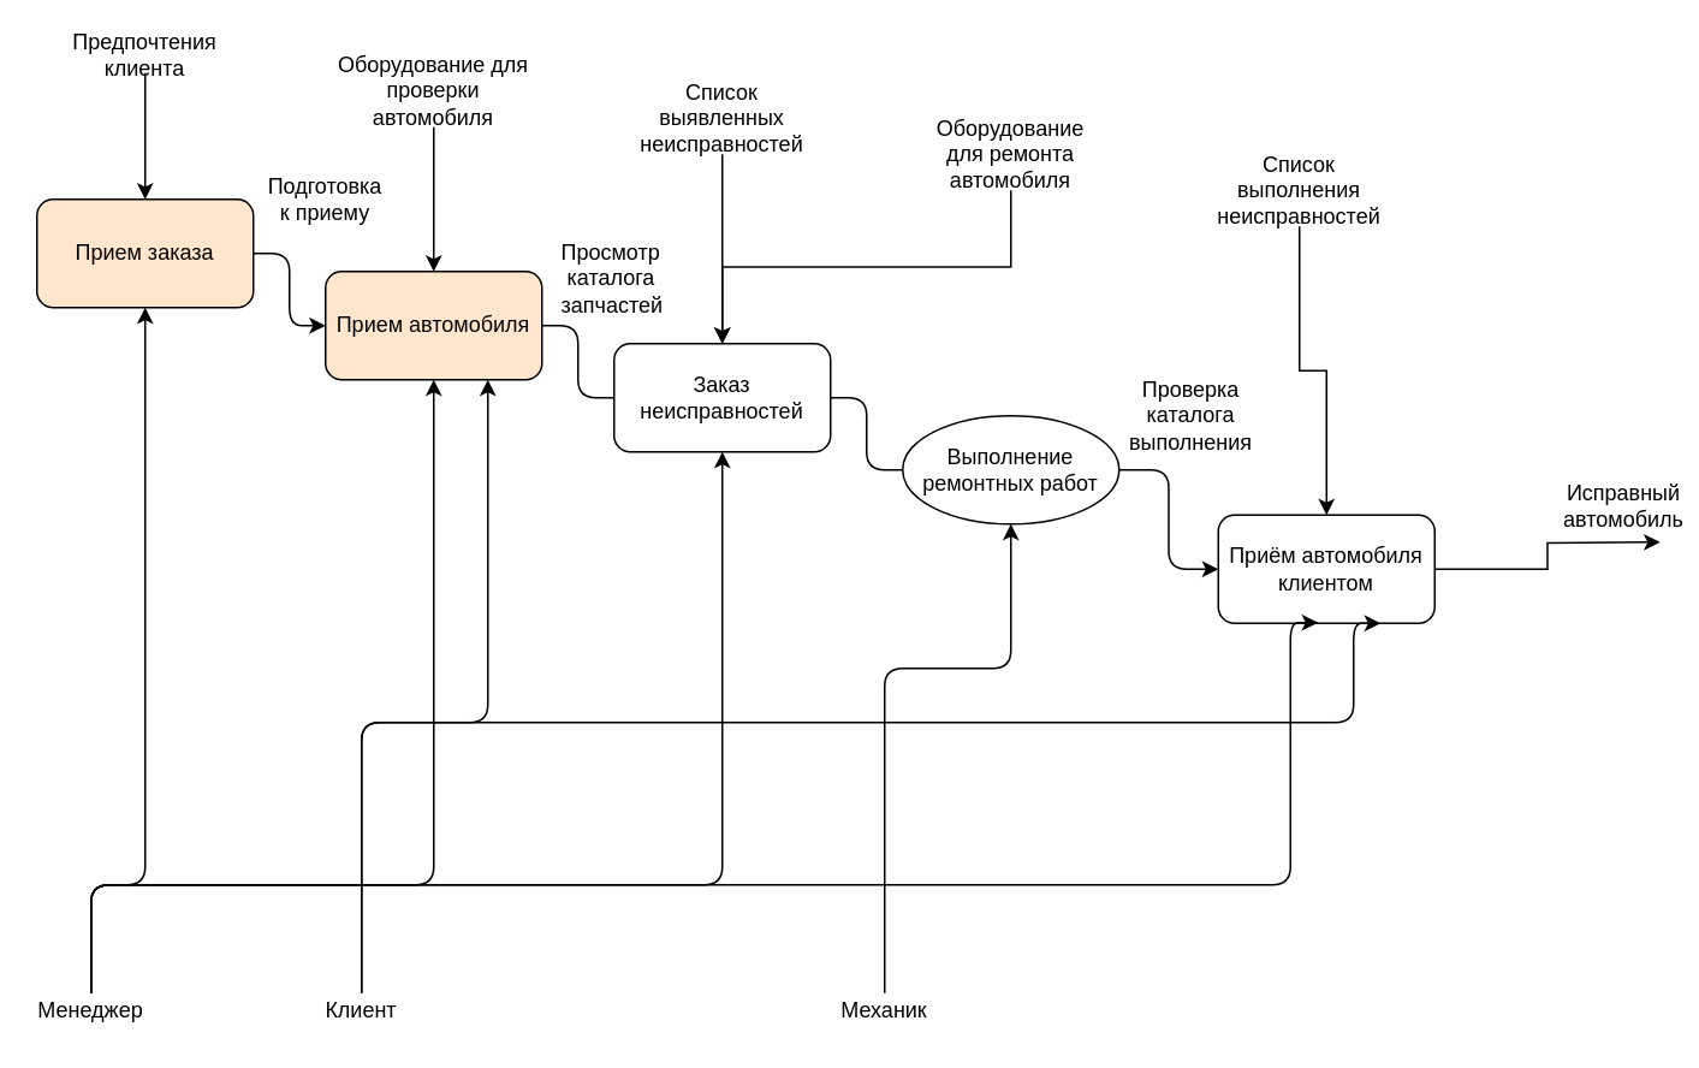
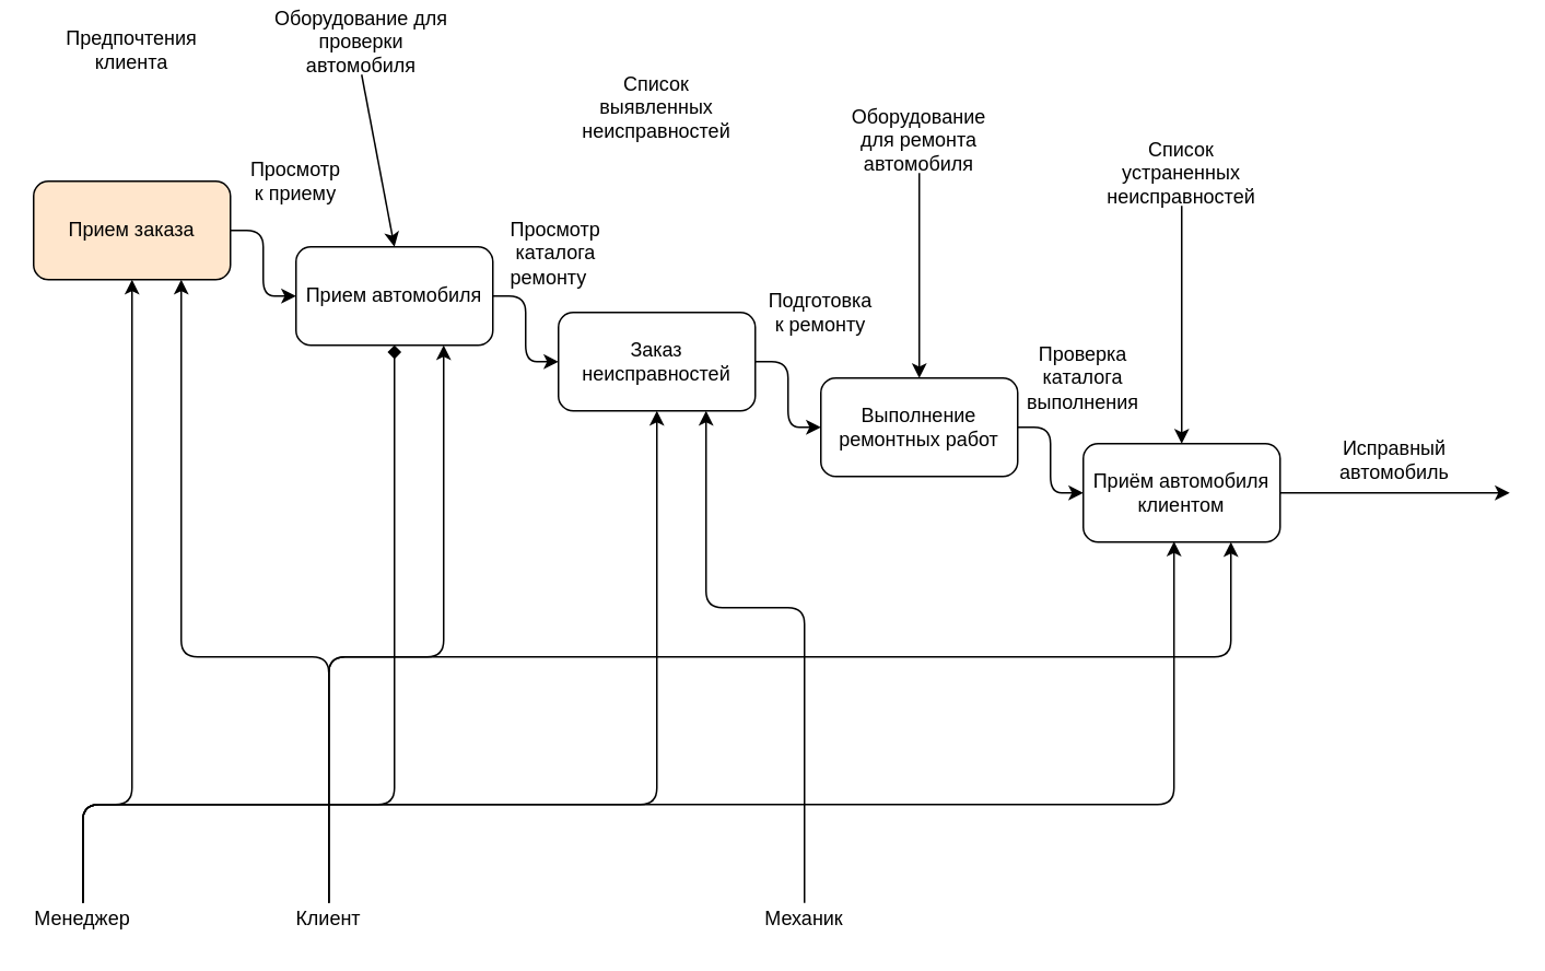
- <mxCell id="27" value="Оборудование для проверки автомобиля&lt;br&gt;" style="text;html=1;strokeColor=none;fillColor=none;align=center;verticalAlign=middle;whiteSpace=wrap;rounded=0;" parent="1" vertex="1"><mxGeometry x="185" y="30" width="110" height="40" as="geometry" /></mxCell>
+ <mxCell id="27" value="Оборудование для проверки автомобиля&lt;br&gt;" style="text;html=1;strokeColor=none;fillColor=none;align=center;verticalAlign=middle;whiteSpace=wrap;rounded=0;" parent="1" vertex="1"><mxGeometry x="165" y="5" width="110" height="40" as="geometry" /></mxCell>
- <mxCell id="13" style="edgeStyle=orthogonalEdgeStyle;rounded=0;orthogonalLoop=1;jettySize=auto;html=1;exitX=0.5;exitY=1;exitDx=0;exitDy=0;entryX=0.5;entryY=0;entryDx=0;entryDy=0;" parent="1" source="14" target="3" edge="1"><mxGeometry relative="1" as="geometry" /></mxCell>
- <mxCell id="34" value="Список выполнения неисправностей" style="text;html=1;strokeColor=none;fillColor=none;align=center;verticalAlign=middle;whiteSpace=wrap;rounded=0;" parent="1" vertex="1"><mxGeometry x="675" y="85" width="90" height="40" as="geometry" /></mxCell>
+ <mxCell id="34" value="Список устраненных неисправностей" style="text;html=1;strokeColor=none;fillColor=none;align=center;verticalAlign=middle;whiteSpace=wrap;rounded=0;" parent="1" vertex="1"><mxGeometry x="675" y="85" width="90" height="40" as="geometry" /></mxCell>
- <mxCell id="35" value="Подготовка к приему" style="text;html=1;strokeColor=none;fillColor=none;align=center;verticalAlign=middle;whiteSpace=wrap;rounded=0;" parent="1" vertex="1"><mxGeometry x="160" y="100" width="40" height="20" as="geometry" /></mxCell>
+ <mxCell id="35" value="Просмотр к приему" style="text;html=1;strokeColor=none;fillColor=none;align=center;verticalAlign=middle;whiteSpace=wrap;rounded=0;" parent="1" vertex="1"><mxGeometry x="160" y="100" width="40" height="20" as="geometry" /></mxCell>
- <mxCell id="29" style="edgeStyle=orthogonalEdgeStyle;rounded=0;orthogonalLoop=1;jettySize=auto;html=1;exitX=0.5;exitY=1;exitDx=0;exitDy=0;" parent="1" source="30" target="9" edge="1"><mxGeometry relative="1" as="geometry" /></mxCell>
- <mxCell id="31" style="edgeStyle=orthogonalEdgeStyle;rounded=0;orthogonalLoop=1;jettySize=auto;html=1;exitX=0.5;exitY=1;exitDx=0;exitDy=0;" parent="1" source="32" target="9" edge="1"><mxGeometry relative="1" as="geometry" /></mxCell>
+ <mxCell id="31" style="edgeStyle=orthogonalEdgeStyle;rounded=0;orthogonalLoop=1;jettySize=auto;html=1;exitX=0.5;exitY=1;exitDx=0;exitDy=0;entryX=0.5;entryY=0;entryDx=0;entryDy=0;" parent="1" source="32" target="7" edge="1"><mxGeometry relative="1" as="geometry" /></mxCell>
- <mxCell id="36" value="Просмотр&lt;br&gt;&amp;nbsp;каталога &lt;br&gt;запчастей" style="text;html=1;resizable=0;points=[];autosize=1;align=left;verticalAlign=top;spacingTop=-4;" parent="1" vertex="1"><mxGeometry x="309" y="130" width="70" height="40" as="geometry" /></mxCell>
+ <mxCell id="36" value="Просмотр&lt;br&gt;&amp;nbsp;каталога &lt;br&gt;ремонту" style="text;html=1;resizable=0;points=[];autosize=1;align=left;verticalAlign=top;spacingTop=-4;" parent="1" vertex="1"><mxGeometry x="309" y="130" width="70" height="40" as="geometry" /></mxCell>
- <mxCell id="5" value="Прием автомобиля" style="rounded=1;whiteSpace=wrap;html=1;fillColor=#ffe6cc;" parent="1" vertex="1"><mxGeometry x="180" y="150" width="120" height="60" as="geometry" /></mxCell>
+ <mxCell id="5" value="Прием автомобиля" style="rounded=1;whiteSpace=wrap;html=1;" parent="1" vertex="1"><mxGeometry x="180" y="150" width="120" height="60" as="geometry" /></mxCell>
+ <mxCell id="38" value="Подготовка к ремонту" style="text;html=1;strokeColor=none;fillColor=none;align=center;verticalAlign=middle;whiteSpace=wrap;rounded=0;" parent="1" vertex="1"><mxGeometry x="480" y="180" width="40" height="20" as="geometry" /></mxCell>
- <mxCell id="16" style="edgeStyle=orthogonalEdgeStyle;rounded=1;jumpStyle=none;orthogonalLoop=1;jettySize=auto;html=1;exitX=0.5;exitY=0;exitDx=0;exitDy=0;entryX=0.5;entryY=1;entryDx=0;entryDy=0;strokeColor=#000000;" parent="1" source="19" target="5" edge="1"><mxGeometry relative="1" as="geometry"><Array as="points"><mxPoint x="50" y="490" /><mxPoint x="240" y="490" /></Array></mxGeometry></mxCell>
+ <mxCell id="16" style="edgeStyle=orthogonalEdgeStyle;rounded=1;jumpStyle=none;orthogonalLoop=1;jettySize=auto;html=1;exitX=0.5;exitY=0;exitDx=0;exitDy=0;entryX=0.5;entryY=1;entryDx=0;entryDy=0;strokeColor=#000000;endArrow=diamond;" parent="1" source="19" target="5" edge="1"><mxGeometry relative="1" as="geometry"><Array as="points"><mxPoint x="50" y="490" /><mxPoint x="240" y="490" /></Array></mxGeometry></mxCell>
- <mxCell id="4" style="edgeStyle=orthogonalEdgeStyle;orthogonalLoop=1;jettySize=auto;html=1;exitX=1;exitY=0.5;exitDx=0;exitDy=0;entryX=0;entryY=0.5;entryDx=0;entryDy=0;rounded=1;endArrow=none;" parent="1" source="5" target="9" edge="1"><mxGeometry relative="1" as="geometry" /></mxCell>
+ <mxCell id="4" style="edgeStyle=orthogonalEdgeStyle;orthogonalLoop=1;jettySize=auto;html=1;exitX=1;exitY=0.5;exitDx=0;exitDy=0;entryX=0;entryY=0.5;entryDx=0;entryDy=0;rounded=1;" parent="1" source="5" target="9" edge="1"><mxGeometry relative="1" as="geometry" /></mxCell>
- <mxCell id="8" style="edgeStyle=orthogonalEdgeStyle;orthogonalLoop=1;jettySize=auto;html=1;exitX=1;exitY=0.5;exitDx=0;exitDy=0;entryX=0;entryY=0.5;entryDx=0;entryDy=0;rounded=1;endArrow=none;" parent="1" source="9" target="7" edge="1"><mxGeometry relative="1" as="geometry" /></mxCell>
+ <mxCell id="8" style="edgeStyle=orthogonalEdgeStyle;orthogonalLoop=1;jettySize=auto;html=1;exitX=1;exitY=0.5;exitDx=0;exitDy=0;entryX=0;entryY=0.5;entryDx=0;entryDy=0;rounded=1;" parent="1" source="9" target="7" edge="1"><mxGeometry relative="1" as="geometry" /></mxCell>
- <mxCell id="7" value="Выполнение ремонтных работ" style="ellipse;whiteSpace=wrap;html=1;" parent="1" vertex="1"><mxGeometry x="500" y="230" width="120" height="60" as="geometry" /></mxCell>
+ <mxCell id="7" value="Выполнение ремонтных работ" style="rounded=1;whiteSpace=wrap;html=1;" parent="1" vertex="1"><mxGeometry x="500" y="230" width="120" height="60" as="geometry" /></mxCell>
- <mxCell id="12" value="Исправный автомобиль" style="text;html=1;strokeColor=none;fillColor=none;align=center;verticalAlign=middle;whiteSpace=wrap;rounded=0;" parent="1" vertex="1"><mxGeometry x="880" y="270" width="40" height="20" as="geometry" /></mxCell>
+ <mxCell id="12" value="Исправный автомобиль" style="text;html=1;strokeColor=none;fillColor=none;align=center;verticalAlign=middle;whiteSpace=wrap;rounded=0;" parent="1" vertex="1"><mxGeometry x="830" y="270" width="40" height="20" as="geometry" /></mxCell>
- <mxCell id="11" value="Приём автомобиля клиентом" style="rounded=1;whiteSpace=wrap;html=1;" parent="1" vertex="1"><mxGeometry x="675" y="285" width="120" height="60" as="geometry" /></mxCell>
+ <mxCell id="11" value="Приём автомобиля клиентом" style="rounded=1;whiteSpace=wrap;html=1;" parent="1" vertex="1"><mxGeometry x="660" y="270" width="120" height="60" as="geometry" /></mxCell>
+ <mxCell id="20" style="edgeStyle=orthogonalEdgeStyle;rounded=1;jumpStyle=none;orthogonalLoop=1;jettySize=auto;html=1;exitX=0.5;exitY=0;exitDx=0;exitDy=0;entryX=0.75;entryY=1;entryDx=0;entryDy=0;strokeColor=#000000;" parent="1" source="23" target="3" edge="1"><mxGeometry relative="1" as="geometry"><Array as="points"><mxPoint x="200" y="400" /><mxPoint x="110" y="400" /></Array></mxGeometry></mxCell>
+ <mxCell id="24" style="edgeStyle=orthogonalEdgeStyle;rounded=1;jumpStyle=none;orthogonalLoop=1;jettySize=auto;html=1;exitX=0.5;exitY=0;exitDx=0;exitDy=0;entryX=0.75;entryY=1;entryDx=0;entryDy=0;strokeColor=#000000;" parent="1" source="26" target="9" edge="1"><mxGeometry relative="1" as="geometry"><Array as="points"><mxPoint x="490" y="370" /><mxPoint x="430" y="370" /></Array></mxGeometry></mxCell>
- <mxCell id="25" style="edgeStyle=orthogonalEdgeStyle;rounded=1;jumpStyle=none;orthogonalLoop=1;jettySize=auto;html=1;exitX=0.5;exitY=0;exitDx=0;exitDy=0;entryX=0.5;entryY=1;entryDx=0;entryDy=0;strokeColor=#000000;" parent="1" source="26" target="7" edge="1"><mxGeometry relative="1" as="geometry"><Array as="points"><mxPoint x="490" y="370" /><mxPoint x="560" y="370" /></Array></mxGeometry></mxCell>
